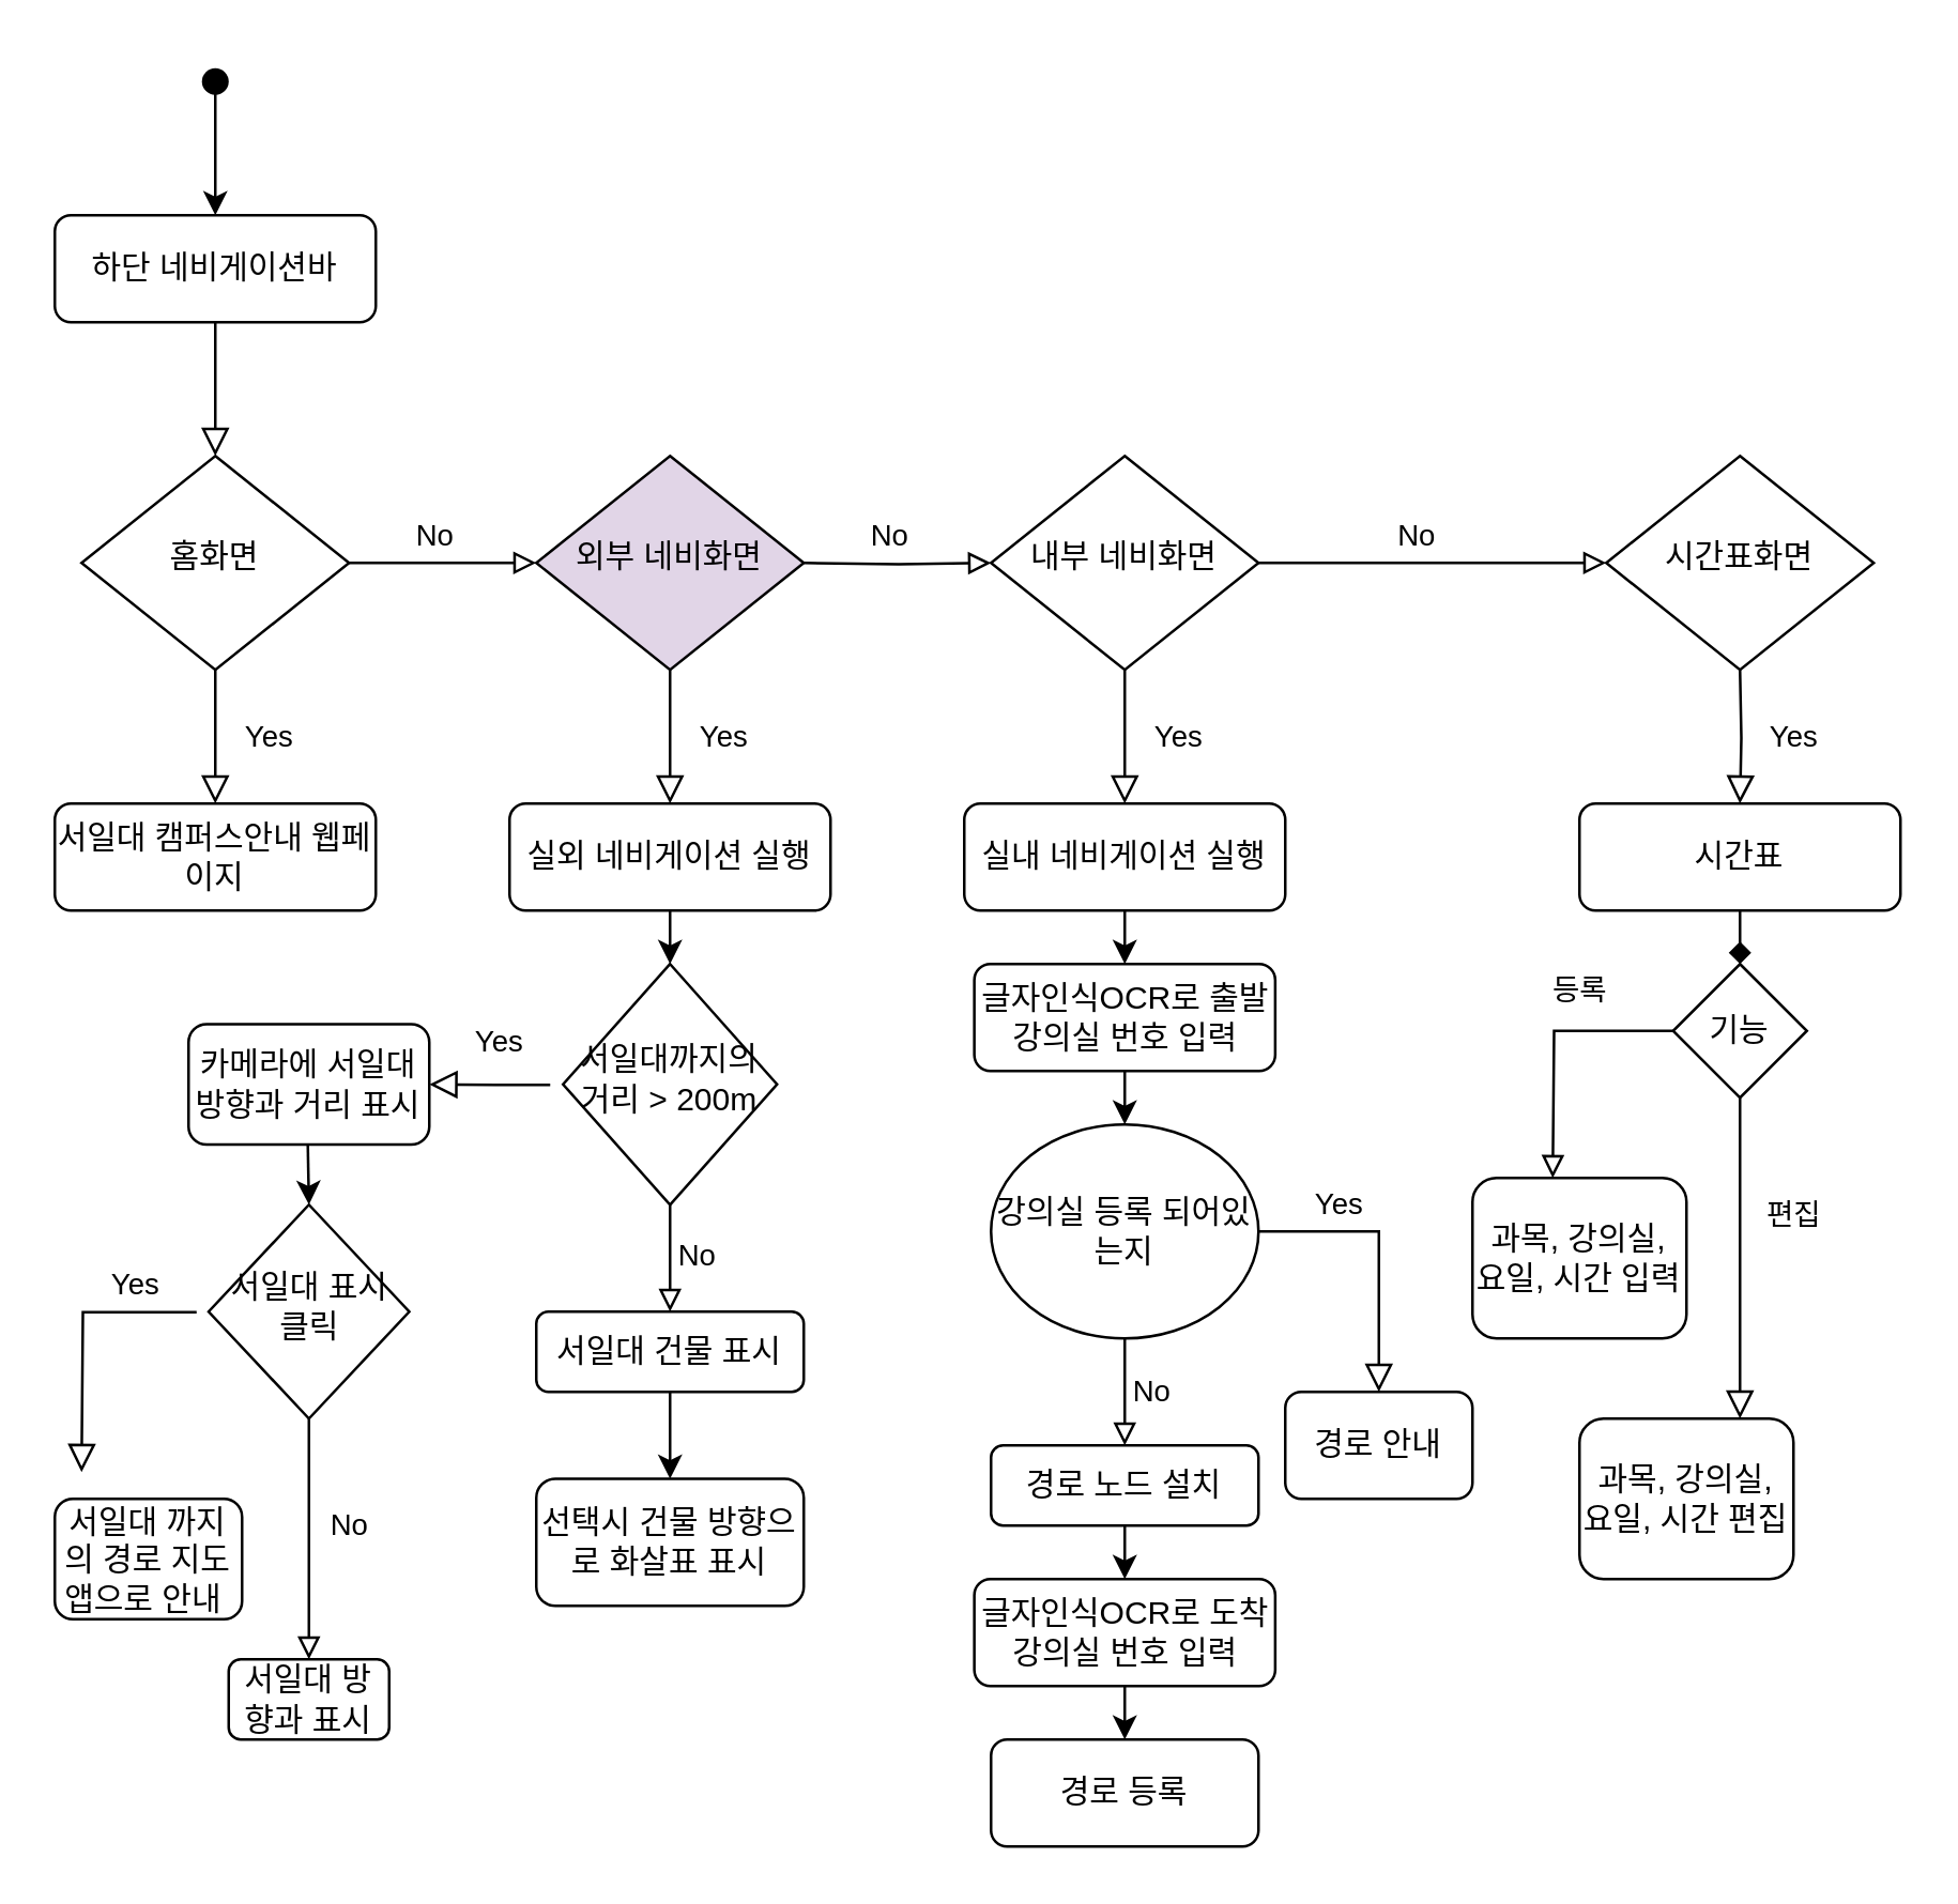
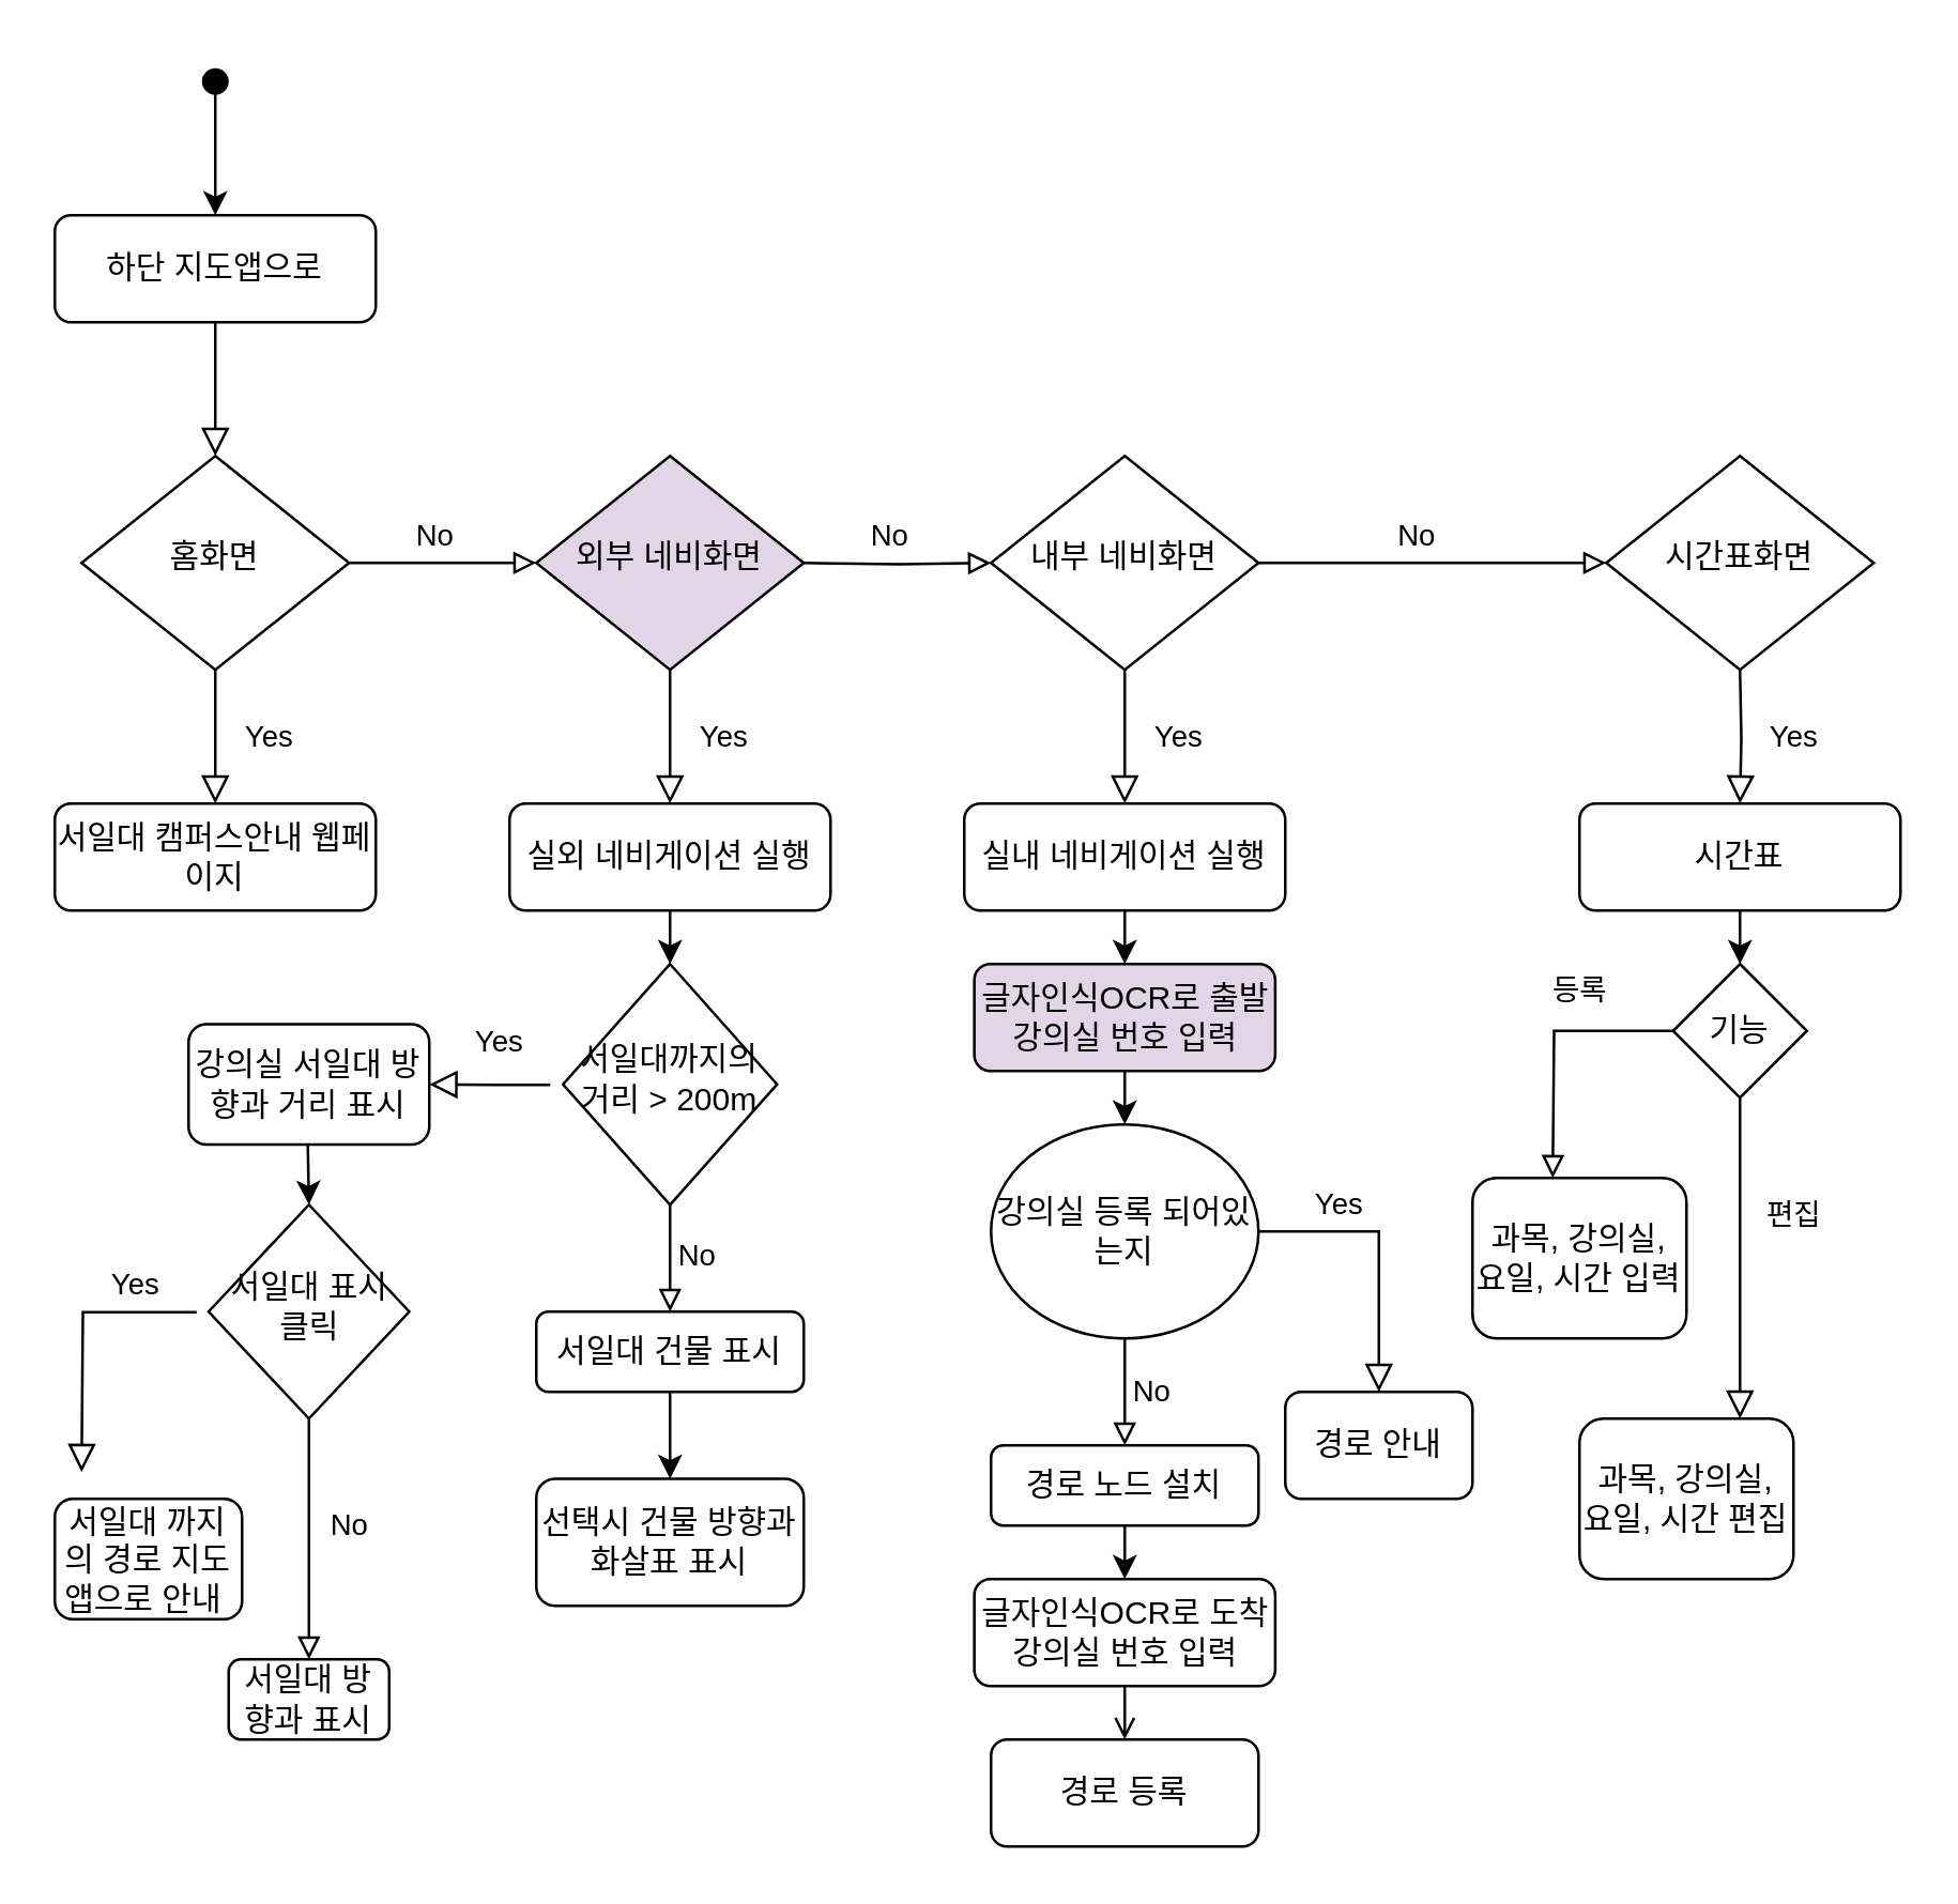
- <mxCell id="3" value="하단 네비게이션바" style="rounded=1;whiteSpace=wrap;html=1;fontSize=12;glass=0;strokeWidth=1;shadow=0;" parent="1" vertex="1"><mxGeometry x="20" y="80" width="120" height="40" as="geometry" /></mxCell>
+ <mxCell id="3" value="하단 지도앱으로" style="rounded=1;whiteSpace=wrap;html=1;fontSize=12;glass=0;strokeWidth=1;shadow=0;" parent="1" vertex="1"><mxGeometry x="20" y="80" width="120" height="40" as="geometry" /></mxCell>
- <mxCell id="48" value="" style="endArrow=diamond;html=1;rounded=0;exitX=0.5;exitY=1;exitDx=0;exitDy=0;entryX=0.5;entryY=0;entryDx=0;entryDy=0;" edge="1" parent="1" source="18" target="47"><mxGeometry width="50" height="50" relative="1" as="geometry"><mxPoint x="690" y="360" as="sourcePoint" /><mxPoint x="740" y="310" as="targetPoint" /></mxGeometry></mxCell>
+ <mxCell id="48" value="" style="endArrow=classic;html=1;rounded=0;exitX=0.5;exitY=1;exitDx=0;exitDy=0;entryX=0.5;entryY=0;entryDx=0;entryDy=0;" edge="1" parent="1" source="18" target="47"><mxGeometry width="50" height="50" relative="1" as="geometry"><mxPoint x="690" y="360" as="sourcePoint" /><mxPoint x="740" y="310" as="targetPoint" /></mxGeometry></mxCell>
- <mxCell id="35" value="글자인식OCR로 출발 강의실 번호 입력" style="rounded=1;whiteSpace=wrap;html=1;" vertex="1" parent="1"><mxGeometry x="363.75" y="360" width="112.5" height="40" as="geometry" /></mxCell>
+ <mxCell id="35" value="글자인식OCR로 출발 강의실 번호 입력" style="rounded=1;whiteSpace=wrap;html=1;fillColor=#e1d5e7;" vertex="1" parent="1"><mxGeometry x="363.75" y="360" width="112.5" height="40" as="geometry" /></mxCell>
- <mxCell id="24" value="카메라에 서일대 방향과 거리 표시" style="rounded=1;whiteSpace=wrap;html=1;" vertex="1" parent="1"><mxGeometry x="70" y="382.5" width="90" height="45" as="geometry" /></mxCell>
+ <mxCell id="24" value="강의실 서일대 방향과 거리 표시" style="rounded=1;whiteSpace=wrap;html=1;" vertex="1" parent="1"><mxGeometry x="70" y="382.5" width="90" height="45" as="geometry" /></mxCell>
- <mxCell id="34" value="선택시 건물 방향으로 화살표 표시" style="rounded=1;whiteSpace=wrap;html=1;" vertex="1" parent="1"><mxGeometry x="200" y="552.5" width="100" height="47.5" as="geometry" /></mxCell>
+ <mxCell id="34" value="선택시 건물 방향과 화살표 표시" style="rounded=1;whiteSpace=wrap;html=1;" vertex="1" parent="1"><mxGeometry x="200" y="552.5" width="100" height="47.5" as="geometry" /></mxCell>
- <mxCell id="45" value="" style="endArrow=classic;html=1;rounded=0;exitX=0.5;exitY=1;exitDx=0;exitDy=0;entryX=0.5;entryY=0;entryDx=0;entryDy=0;" edge="1" parent="1" source="39" target="44"><mxGeometry width="50" height="50" relative="1" as="geometry"><mxPoint x="470" y="560" as="sourcePoint" /><mxPoint x="520" y="510" as="targetPoint" /></mxGeometry></mxCell>
+ <mxCell id="45" value="" style="endArrow=open;html=1;rounded=0;exitX=0.5;exitY=1;exitDx=0;exitDy=0;entryX=0.5;entryY=0;entryDx=0;entryDy=0;" edge="1" parent="1" source="39" target="44"><mxGeometry width="50" height="50" relative="1" as="geometry"><mxPoint x="470" y="560" as="sourcePoint" /><mxPoint x="520" y="510" as="targetPoint" /></mxGeometry></mxCell>
